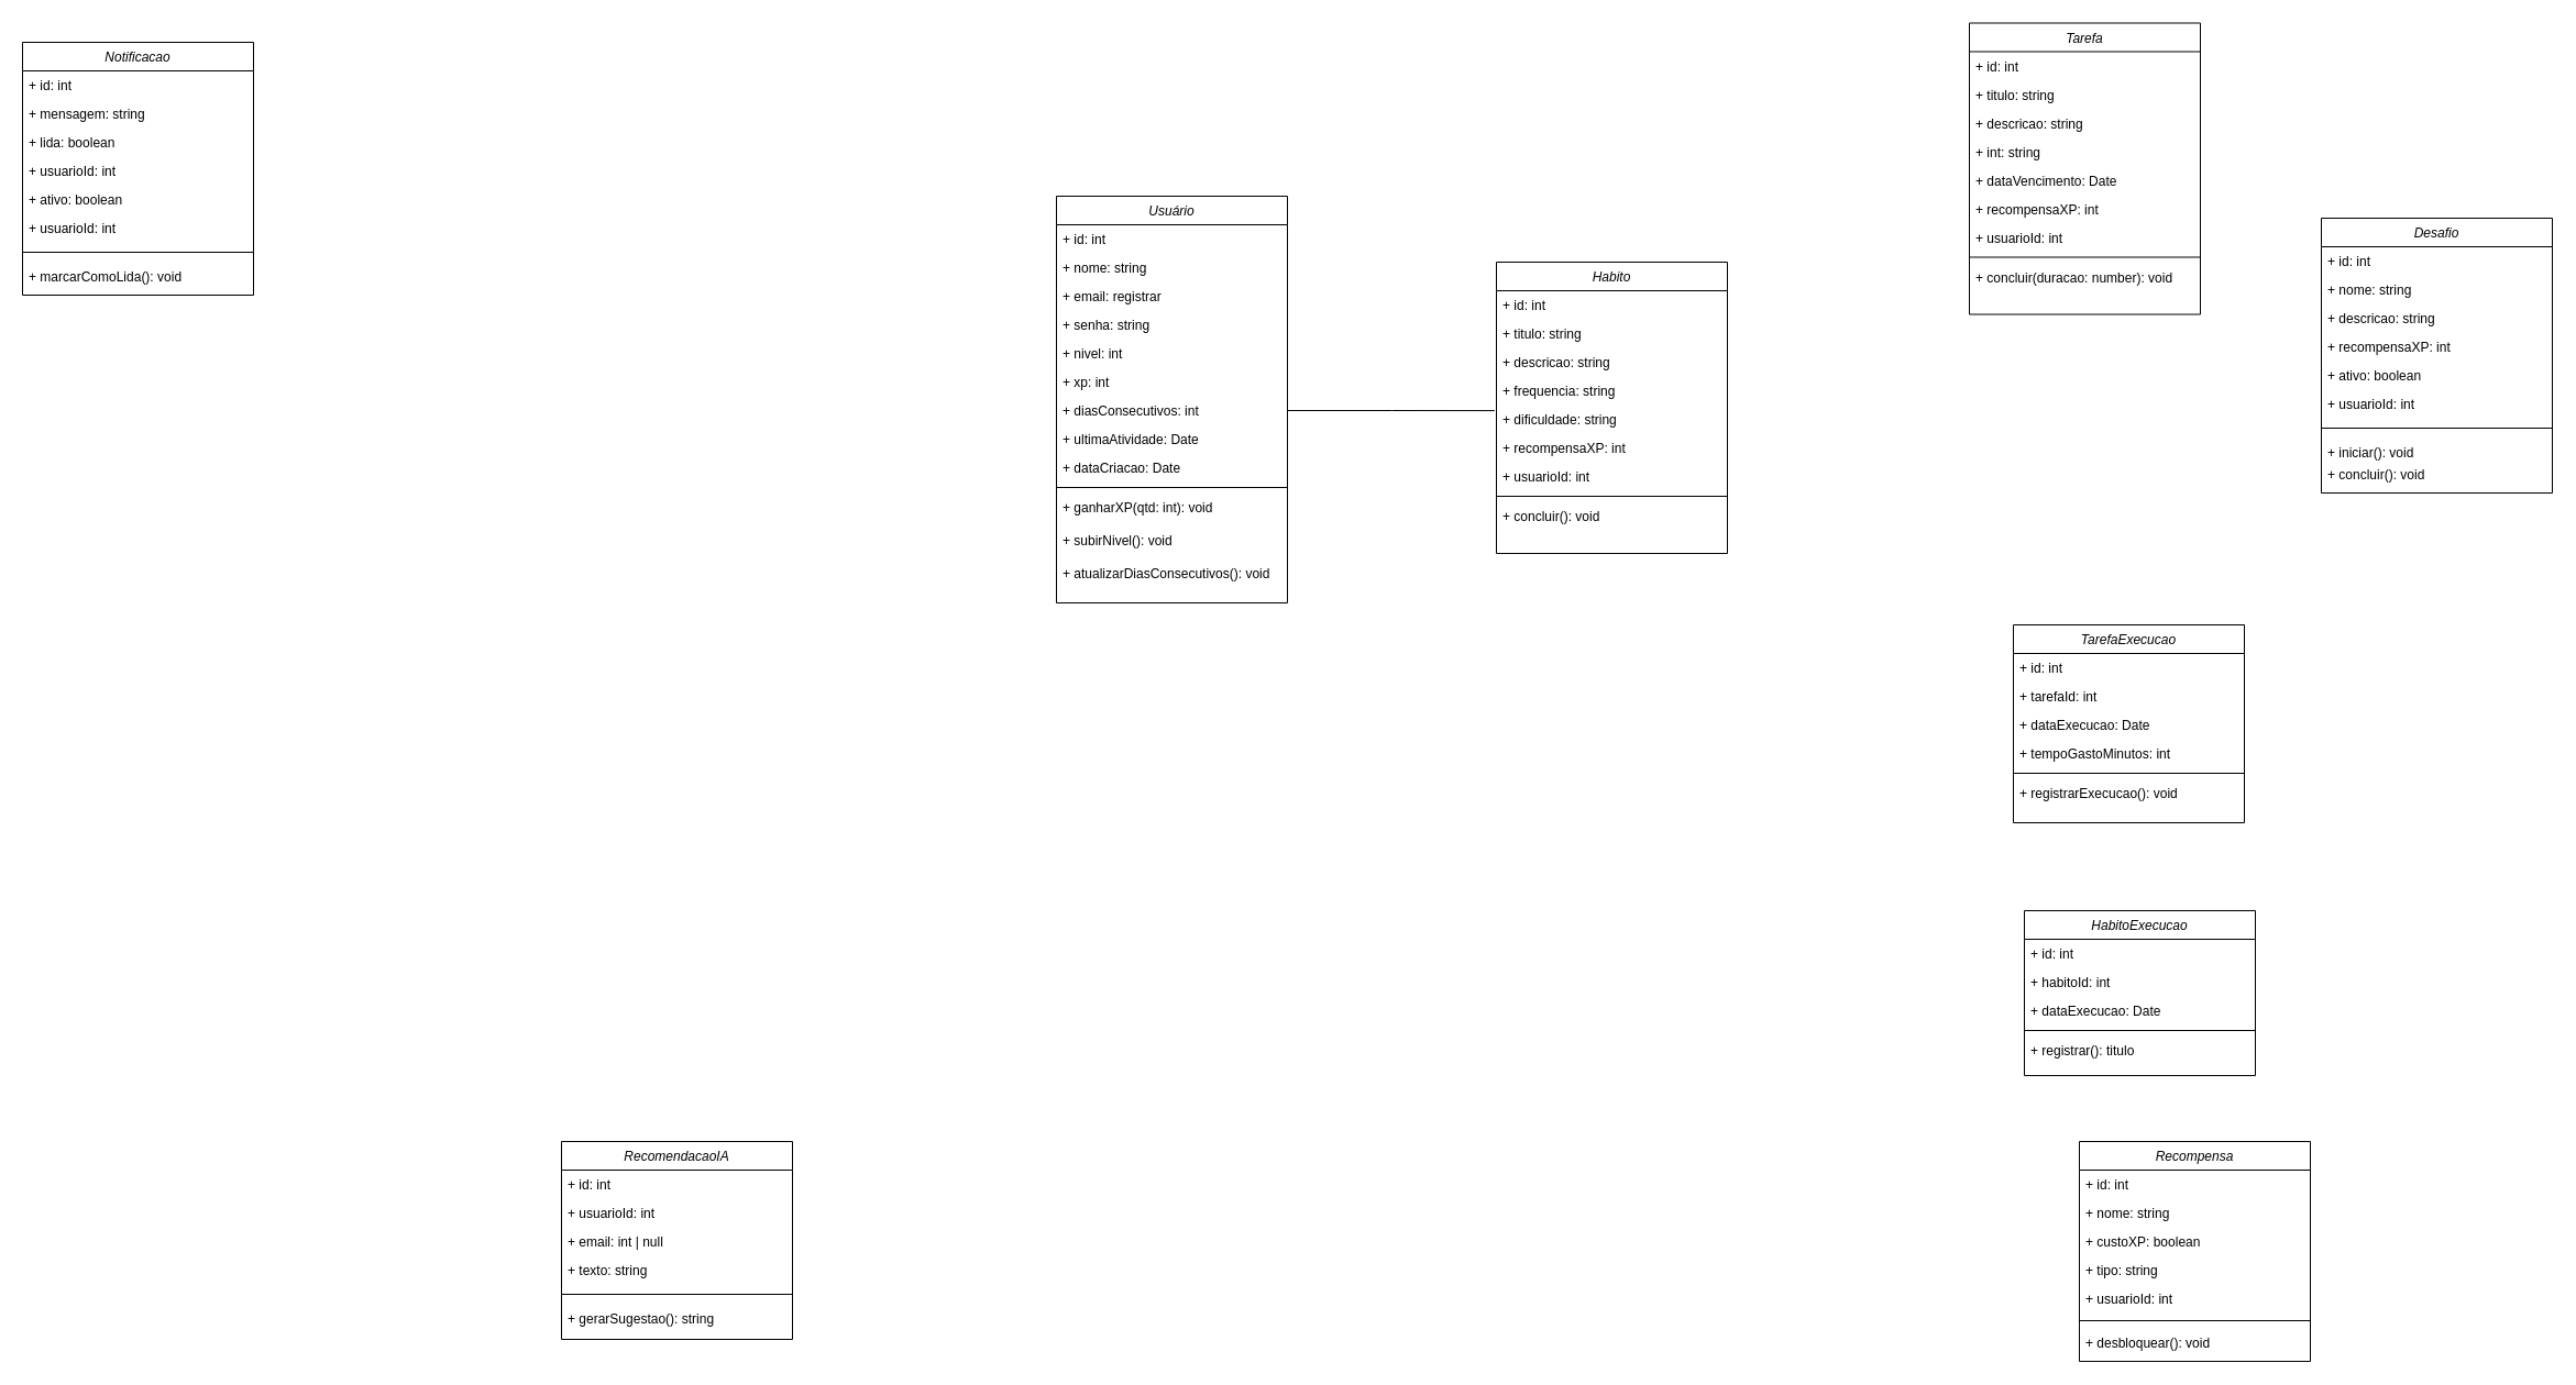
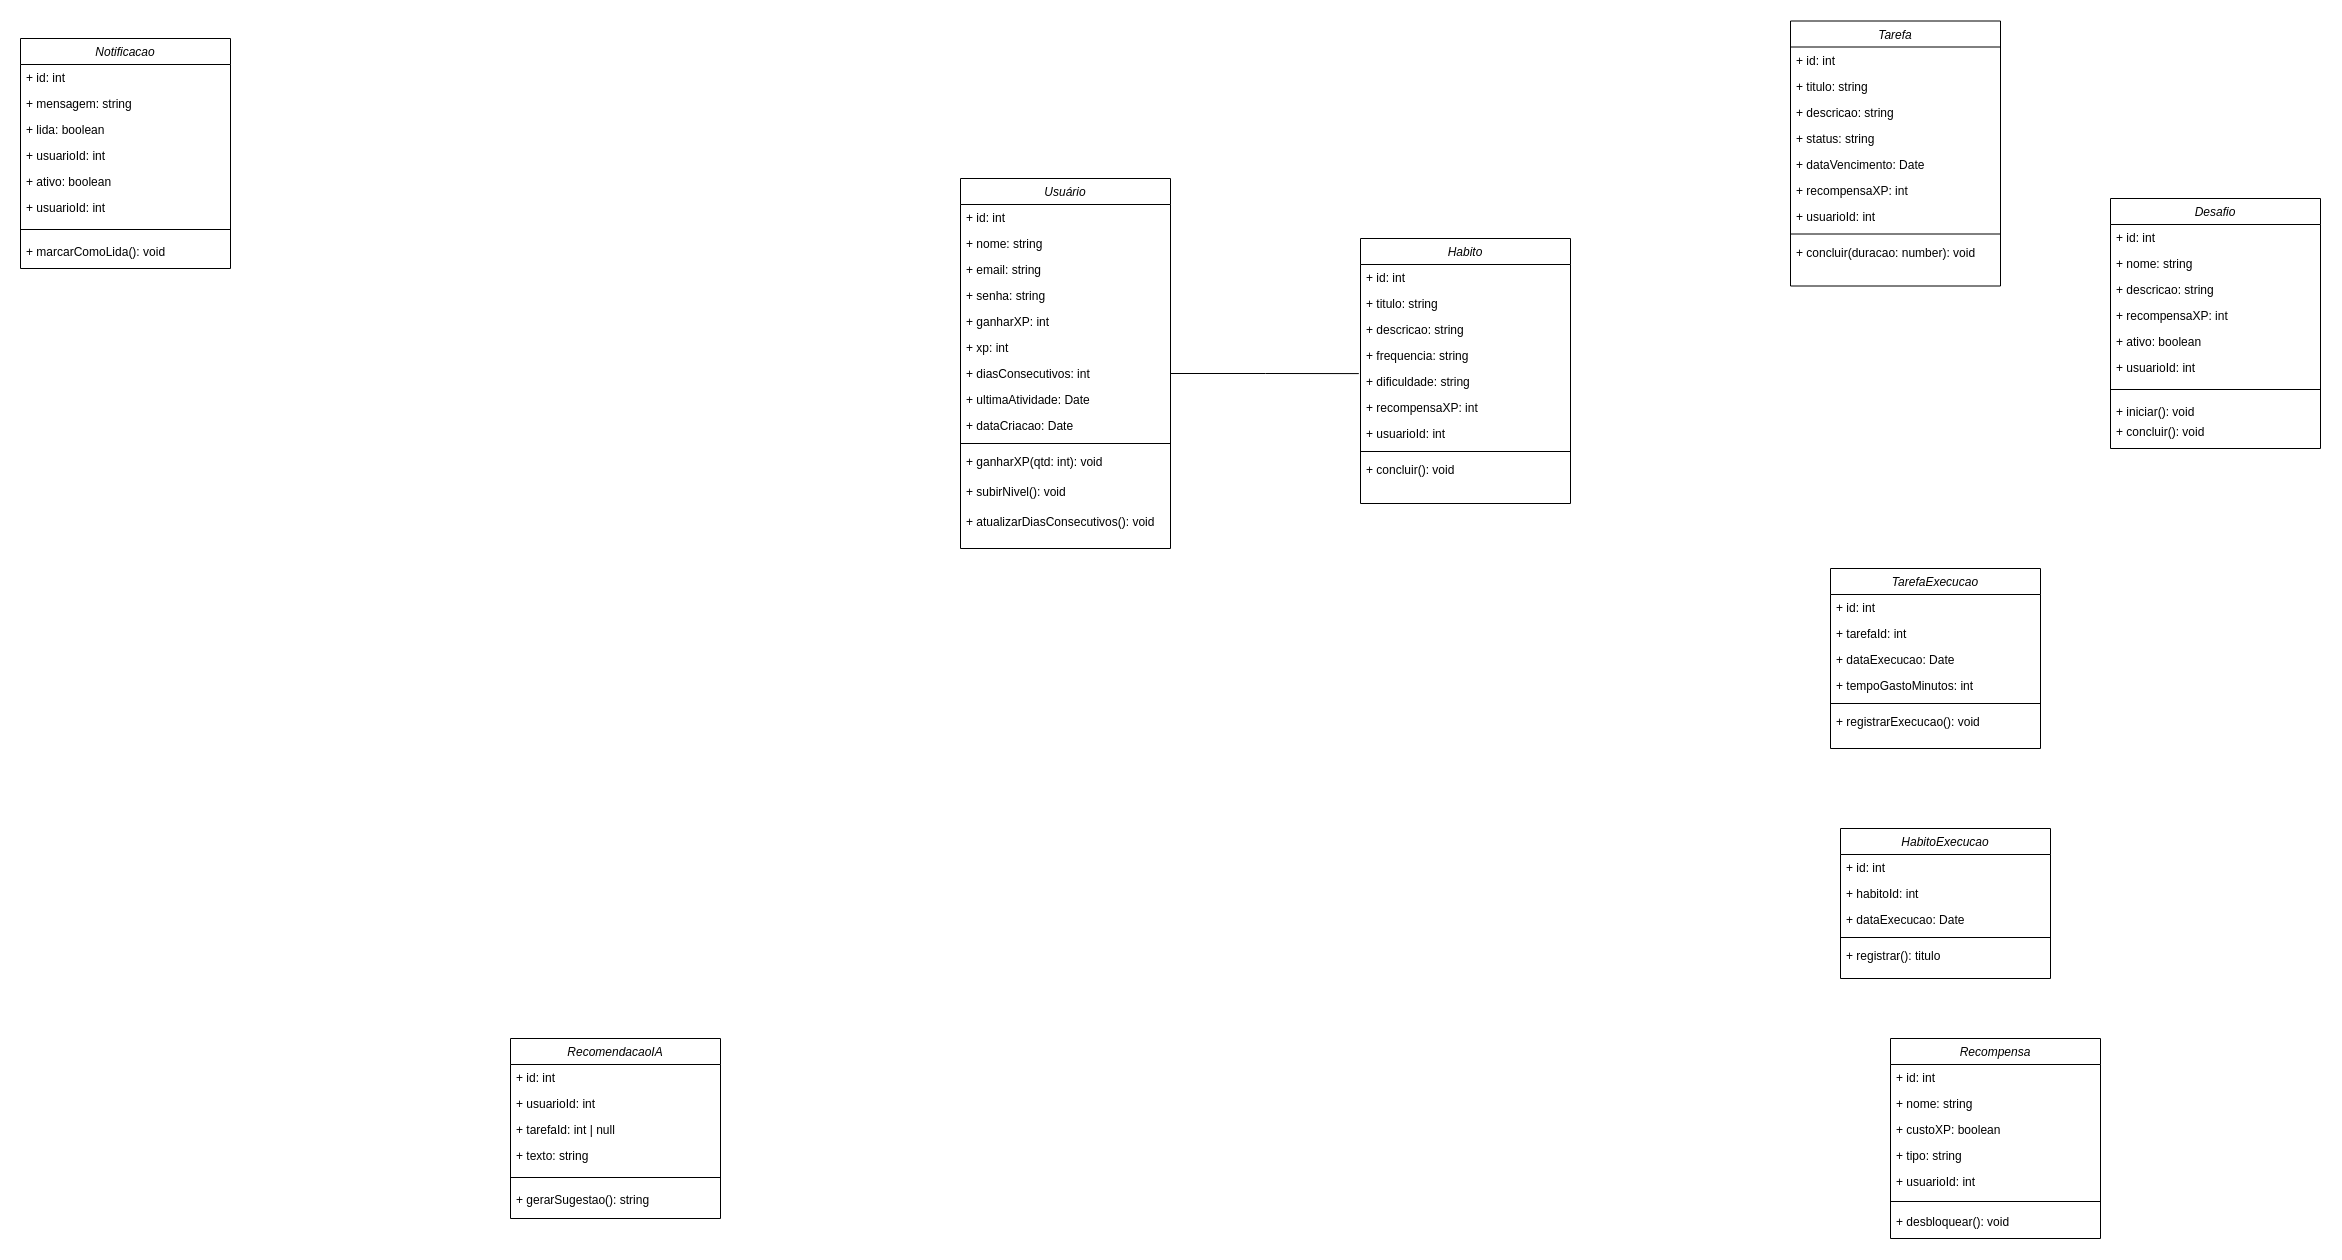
- <mxCell id="30" value="+ int: string" style="text;align=left;verticalAlign=top;spacingLeft=4;spacingRight=4;overflow=hidden;rotatable=0;points=[[0,0.5],[1,0.5]];portConstraint=eastwest;rounded=0;shadow=0;html=0;" vertex="1" parent="26"><mxGeometry y="104" width="210" height="26" as="geometry" /></mxCell>
+ <mxCell id="30" value="+ status: string" style="text;align=left;verticalAlign=top;spacingLeft=4;spacingRight=4;overflow=hidden;rotatable=0;points=[[0,0.5],[1,0.5]];portConstraint=eastwest;rounded=0;shadow=0;html=0;" vertex="1" parent="26"><mxGeometry y="104" width="210" height="26" as="geometry" /></mxCell>
- <mxCell id="5" value="+ email: registrar" style="text;align=left;verticalAlign=top;spacingLeft=4;spacingRight=4;overflow=hidden;rotatable=0;points=[[0,0.5],[1,0.5]];portConstraint=eastwest;rounded=0;shadow=0;html=0;" parent="2" vertex="1"><mxGeometry y="78" width="210" height="26" as="geometry" /></mxCell>
+ <mxCell id="5" value="+ email: string" style="text;align=left;verticalAlign=top;spacingLeft=4;spacingRight=4;overflow=hidden;rotatable=0;points=[[0,0.5],[1,0.5]];portConstraint=eastwest;rounded=0;shadow=0;html=0;" parent="2" vertex="1"><mxGeometry y="78" width="210" height="26" as="geometry" /></mxCell>
- <mxCell id="7" value="+ nivel: int" style="text;align=left;verticalAlign=top;spacingLeft=4;spacingRight=4;overflow=hidden;rotatable=0;points=[[0,0.5],[1,0.5]];portConstraint=eastwest;rounded=0;shadow=0;html=0;" vertex="1" parent="2"><mxGeometry y="130" width="210" height="26" as="geometry" /></mxCell>
+ <mxCell id="7" value="+ ganharXP: int" style="text;align=left;verticalAlign=top;spacingLeft=4;spacingRight=4;overflow=hidden;rotatable=0;points=[[0,0.5],[1,0.5]];portConstraint=eastwest;rounded=0;shadow=0;html=0;" vertex="1" parent="2"><mxGeometry y="130" width="210" height="26" as="geometry" /></mxCell>
- <mxCell id="79" value="+ email: int | null" style="text;align=left;verticalAlign=top;spacingLeft=4;spacingRight=4;overflow=hidden;rotatable=0;points=[[0,0.5],[1,0.5]];portConstraint=eastwest;rounded=0;shadow=0;html=0;" vertex="1" parent="76"><mxGeometry y="78" width="210" height="26" as="geometry" /></mxCell>
+ <mxCell id="79" value="+ tarefaId: int | null" style="text;align=left;verticalAlign=top;spacingLeft=4;spacingRight=4;overflow=hidden;rotatable=0;points=[[0,0.5],[1,0.5]];portConstraint=eastwest;rounded=0;shadow=0;html=0;" vertex="1" parent="76"><mxGeometry y="78" width="210" height="26" as="geometry" /></mxCell>
